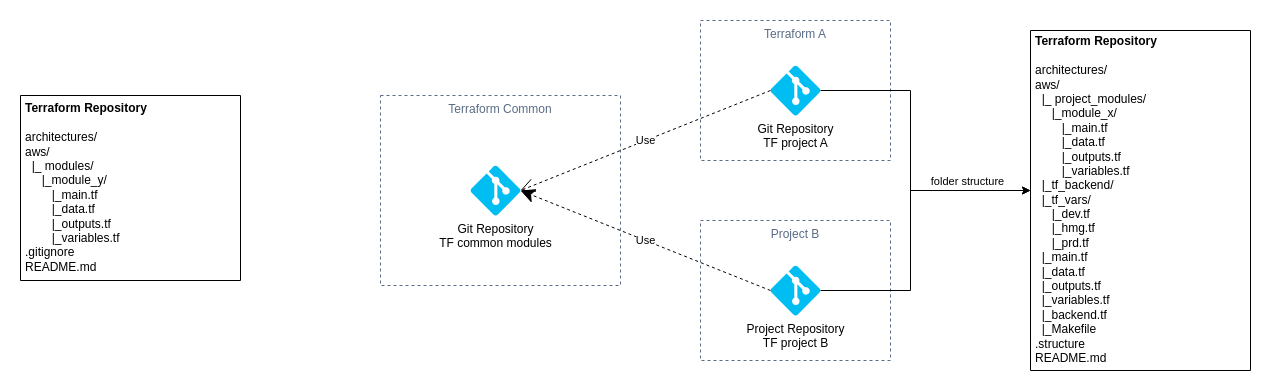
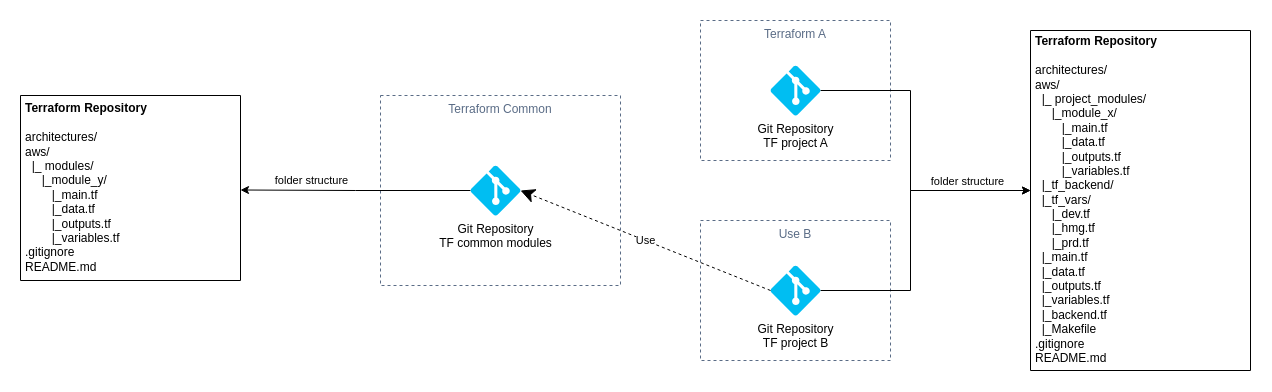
- <mxCell id="14" value="Use" style="endArrow=open;endSize=12;dashed=1;html=1;rounded=0;exitX=0;exitY=0.5;exitDx=0;exitDy=0;exitPerimeter=0;entryX=1;entryY=0.5;entryDx=0;entryDy=0;entryPerimeter=0;" edge="1" parent="1" source="13" target="11"><mxGeometry width="160" relative="1" as="geometry"><mxPoint x="560" y="280" as="sourcePoint" /><mxPoint x="720" y="280" as="targetPoint" /></mxGeometry></mxCell>
- <mxCell id="5" value="&lt;div&gt;&lt;br&gt;&lt;/div&gt;&lt;div&gt;&lt;b&gt;Terraform Repository&lt;/b&gt;&lt;/div&gt;&lt;div&gt;&lt;br&gt;&lt;/div&gt;&lt;div&gt;architectures/&lt;br&gt;&lt;/div&gt;&lt;div&gt;aws/&lt;/div&gt;&lt;div&gt;&amp;nbsp; |_ project_modules/&lt;/div&gt;&lt;div&gt;&lt;span style=&quot;white-space: pre&quot;&gt;     |_module_x/&lt;/span&gt;&lt;/div&gt;&lt;div&gt;&lt;span style=&quot;white-space: pre&quot;&gt;        |_main.tf&lt;/span&gt;&lt;/div&gt;&lt;div&gt;&lt;span style=&quot;white-space: pre&quot;&gt;        |_data.tf&lt;/span&gt;&lt;/div&gt;&lt;div&gt;&lt;span style=&quot;white-space: pre&quot;&gt;        |_outputs.tf&lt;/span&gt;&lt;/div&gt;&lt;div&gt;&lt;span style=&quot;white-space: pre&quot;&gt;        |_variables.tf&lt;/span&gt;&lt;/div&gt;&lt;div&gt;&lt;span style=&quot;white-space: pre&quot;&gt;  |_tf_backend/&lt;/span&gt;&lt;/div&gt;&lt;div&gt;&lt;span style=&quot;white-space: pre&quot;&gt;  |_tf_vars/&lt;/span&gt;&lt;/div&gt;&lt;div&gt;&lt;span style=&quot;white-space: pre&quot;&gt;     |_dev.tf&lt;br&gt;&lt;/span&gt;&lt;/div&gt;&lt;div&gt;&lt;span style=&quot;white-space: pre&quot;&gt;     |_hmg.tf&lt;/span&gt;&lt;/div&gt;&lt;div&gt;&lt;span style=&quot;white-space: pre&quot;&gt;     |_prd.tf&lt;br&gt;&lt;/span&gt;&lt;/div&gt;&lt;div&gt;&amp;nbsp; |_main.tf&lt;/div&gt;&lt;div&gt;&amp;nbsp; |_data.tf&lt;br&gt;&lt;/div&gt;&lt;div&gt;&amp;nbsp; |_outputs.tf&lt;/div&gt;&lt;div&gt;&amp;nbsp; |_variables.tf&lt;/div&gt;&lt;div&gt;&amp;nbsp; |_backend.tf&lt;/div&gt;&lt;div&gt;&amp;nbsp; |_Makefile&lt;br&gt;&lt;/div&gt;&lt;div&gt;.structure&lt;br&gt;&lt;/div&gt;&lt;div&gt;README.md&lt;/div&gt;" style="text;html=1;strokeColor=none;fillColor=none;spacing=5;spacingTop=-20;whiteSpace=wrap;overflow=hidden;rounded=0;" vertex="1" parent="1"><mxGeometry x="1030" y="30" width="220" height="340" as="geometry" /></mxCell>
+ <mxCell id="5" value="&lt;div&gt;&lt;br&gt;&lt;/div&gt;&lt;div&gt;&lt;b&gt;Terraform Repository&lt;/b&gt;&lt;/div&gt;&lt;div&gt;&lt;br&gt;&lt;/div&gt;&lt;div&gt;architectures/&lt;br&gt;&lt;/div&gt;&lt;div&gt;aws/&lt;/div&gt;&lt;div&gt;&amp;nbsp; |_ project_modules/&lt;/div&gt;&lt;div&gt;&lt;span style=&quot;white-space: pre&quot;&gt;     |_module_x/&lt;/span&gt;&lt;/div&gt;&lt;div&gt;&lt;span style=&quot;white-space: pre&quot;&gt;        |_main.tf&lt;/span&gt;&lt;/div&gt;&lt;div&gt;&lt;span style=&quot;white-space: pre&quot;&gt;        |_data.tf&lt;/span&gt;&lt;/div&gt;&lt;div&gt;&lt;span style=&quot;white-space: pre&quot;&gt;        |_outputs.tf&lt;/span&gt;&lt;/div&gt;&lt;div&gt;&lt;span style=&quot;white-space: pre&quot;&gt;        |_variables.tf&lt;/span&gt;&lt;/div&gt;&lt;div&gt;&lt;span style=&quot;white-space: pre&quot;&gt;  |_tf_backend/&lt;/span&gt;&lt;/div&gt;&lt;div&gt;&lt;span style=&quot;white-space: pre&quot;&gt;  |_tf_vars/&lt;/span&gt;&lt;/div&gt;&lt;div&gt;&lt;span style=&quot;white-space: pre&quot;&gt;     |_dev.tf&lt;br&gt;&lt;/span&gt;&lt;/div&gt;&lt;div&gt;&lt;span style=&quot;white-space: pre&quot;&gt;     |_hmg.tf&lt;/span&gt;&lt;/div&gt;&lt;div&gt;&lt;span style=&quot;white-space: pre&quot;&gt;     |_prd.tf&lt;br&gt;&lt;/span&gt;&lt;/div&gt;&lt;div&gt;&amp;nbsp; |_main.tf&lt;/div&gt;&lt;div&gt;&amp;nbsp; |_data.tf&lt;br&gt;&lt;/div&gt;&lt;div&gt;&amp;nbsp; |_outputs.tf&lt;/div&gt;&lt;div&gt;&amp;nbsp; |_variables.tf&lt;/div&gt;&lt;div&gt;&amp;nbsp; |_backend.tf&lt;/div&gt;&lt;div&gt;&amp;nbsp; |_Makefile&lt;br&gt;&lt;/div&gt;&lt;div&gt;.gitignore&lt;br&gt;&lt;/div&gt;&lt;div&gt;README.md&lt;/div&gt;" style="text;html=1;strokeColor=none;fillColor=none;spacing=5;spacingTop=-20;whiteSpace=wrap;overflow=hidden;rounded=0;" vertex="1" parent="1"><mxGeometry x="1030" y="30" width="220" height="340" as="geometry" /></mxCell>
+ <mxCell id="9" style="edgeStyle=orthogonalEdgeStyle;rounded=0;orthogonalLoop=1;jettySize=auto;html=1;" edge="1" parent="1" source="11" target="3"><mxGeometry relative="1" as="geometry" /></mxCell>
+ <mxCell id="10" value="folder structure" style="edgeLabel;html=1;align=center;verticalAlign=middle;resizable=0;points=[];" vertex="1" connectable="0" parent="9"><mxGeometry x="0.478" relative="1" as="geometry"><mxPoint x="10" y="-10" as="offset" /></mxGeometry></mxCell>
- <mxCell id="8" value="Project B" style="fillColor=none;strokeColor=#5A6C86;dashed=1;verticalAlign=top;fontStyle=0;fontColor=#5A6C86;" vertex="1" parent="1"><mxGeometry x="700" y="220" width="190" height="140" as="geometry" /></mxCell>
+ <mxCell id="8" value="Use B" style="fillColor=none;strokeColor=#5A6C86;dashed=1;verticalAlign=top;fontStyle=0;fontColor=#5A6C86;" vertex="1" parent="1"><mxGeometry x="700" y="220" width="190" height="140" as="geometry" /></mxCell>
- <mxCell id="17" value="&lt;div&gt;Project Repository&lt;/div&gt;&lt;div&gt;TF project B&lt;/div&gt;" style="verticalLabelPosition=bottom;html=1;verticalAlign=top;align=center;strokeColor=none;fillColor=#00BEF2;shape=mxgraph.azure.git_repository;" vertex="1" parent="1"><mxGeometry x="770" y="265" width="50" height="50" as="geometry" /></mxCell>
+ <mxCell id="17" value="&lt;div&gt;Git Repository&lt;/div&gt;&lt;div&gt;TF project B&lt;/div&gt;" style="verticalLabelPosition=bottom;html=1;verticalAlign=top;align=center;strokeColor=none;fillColor=#00BEF2;shape=mxgraph.azure.git_repository;" vertex="1" parent="1"><mxGeometry x="770" y="265" width="50" height="50" as="geometry" /></mxCell>
